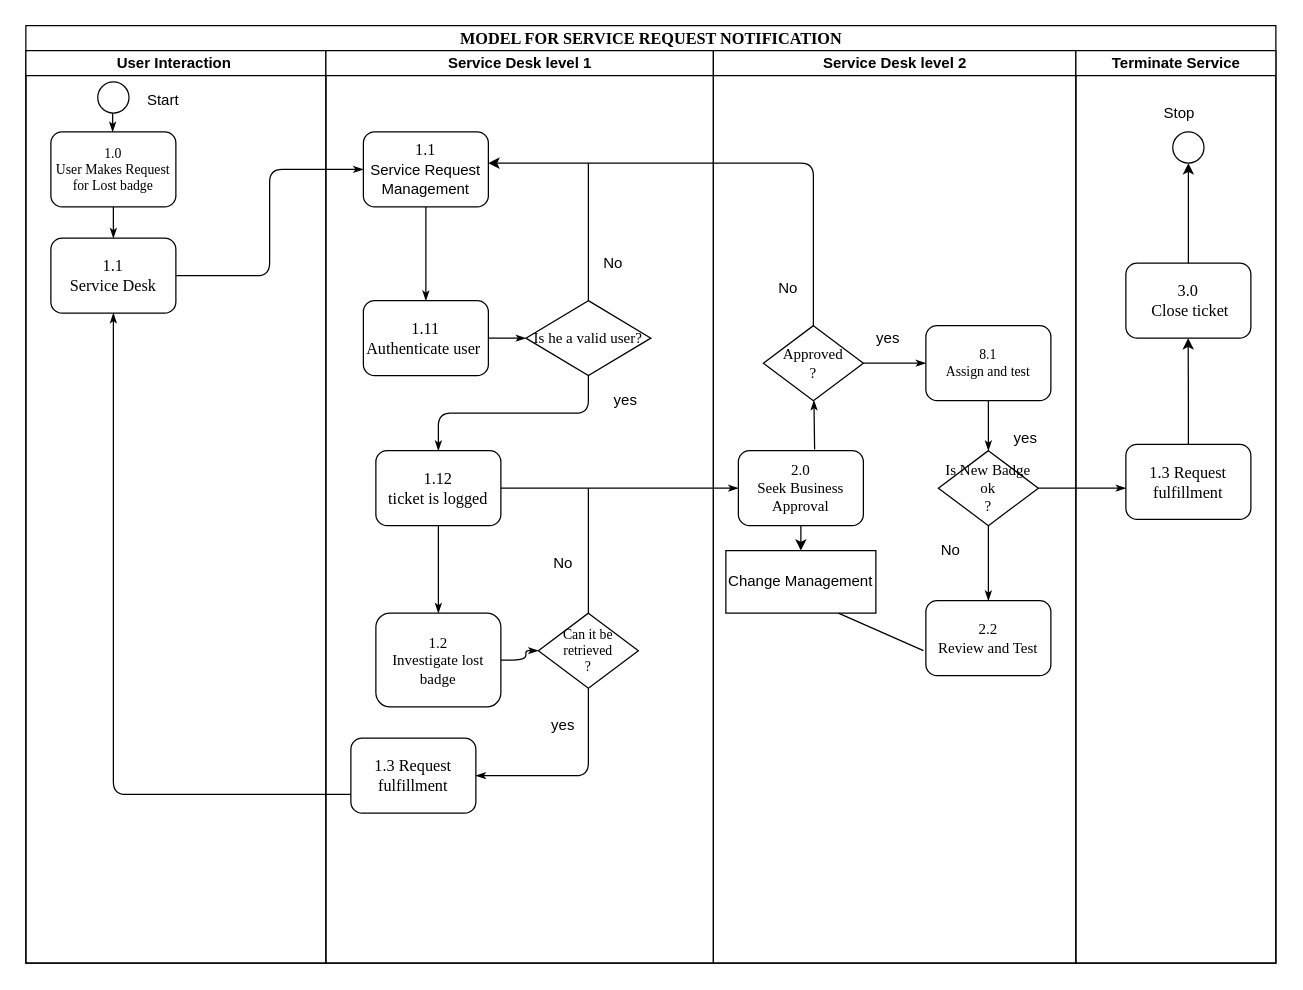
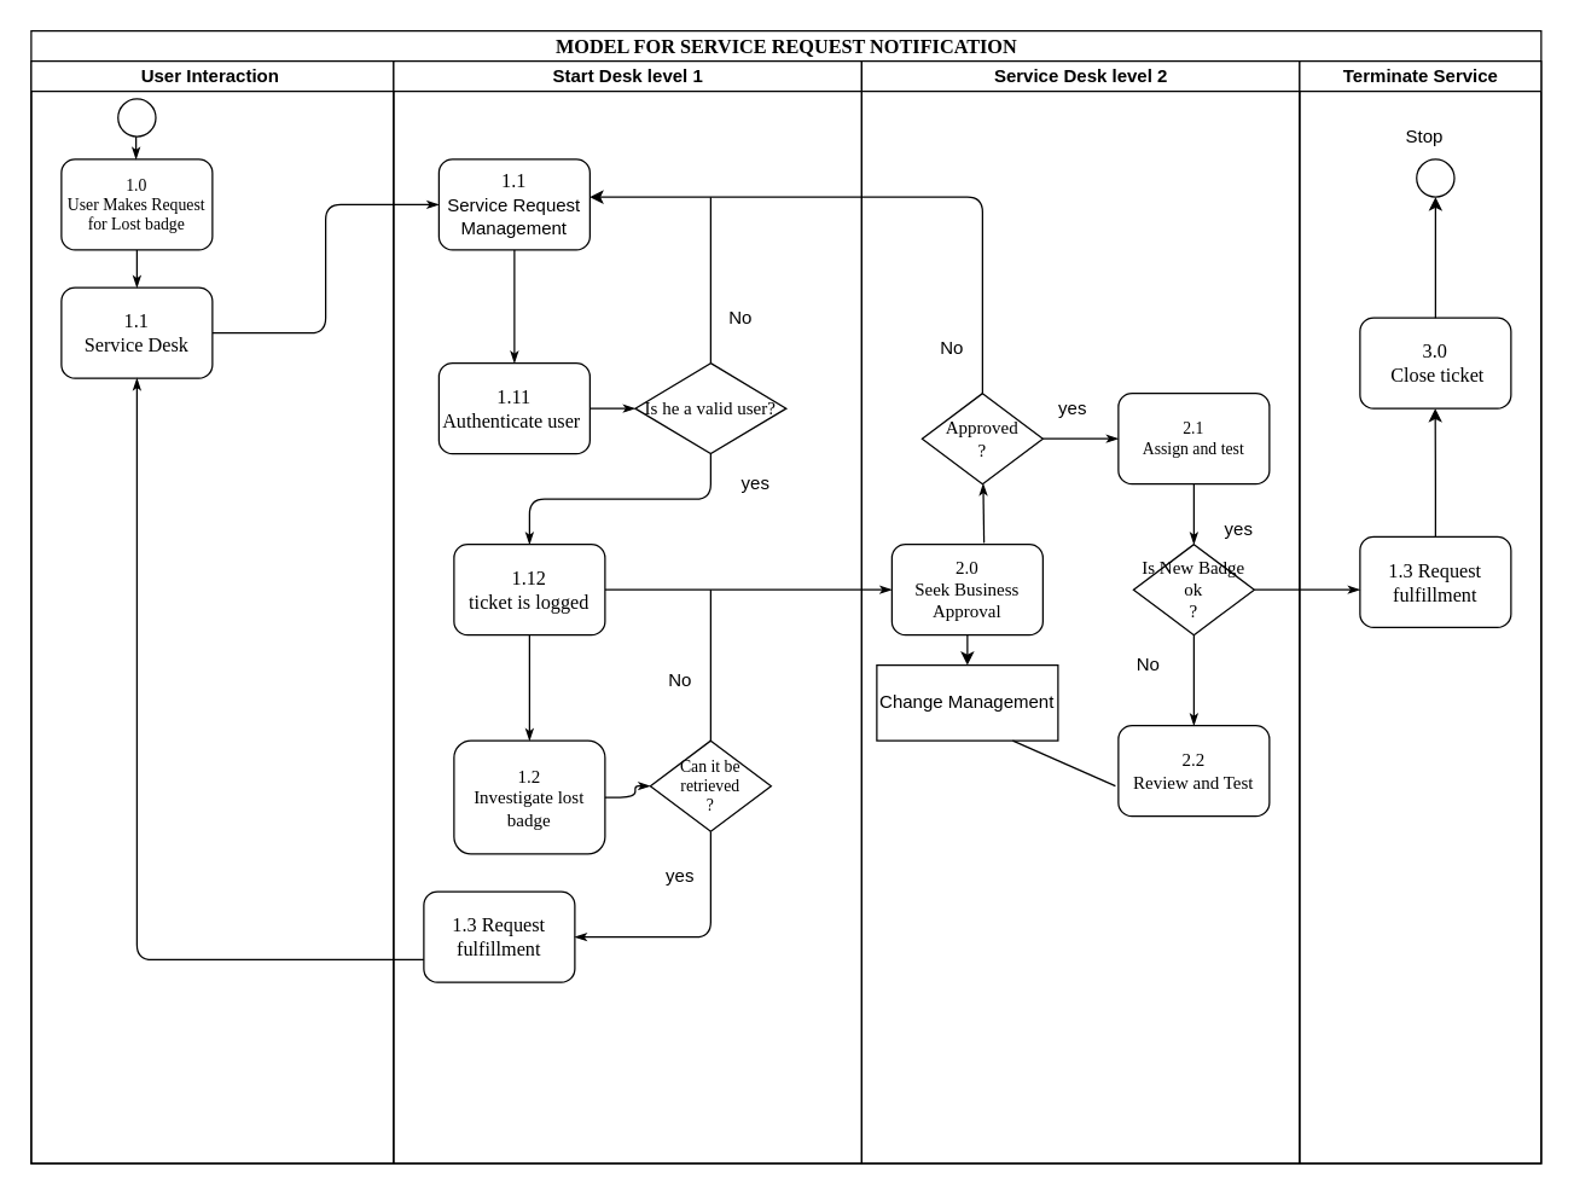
- <mxCell id="12" value="Service Desk level 1" style="swimlane;html=1;startSize=20;" parent="2" vertex="1"><mxGeometry x="240" y="20" width="310" height="730" as="geometry" /></mxCell>
+ <mxCell id="12" value="Start Desk level 1" style="swimlane;html=1;startSize=20;" parent="2" vertex="1"><mxGeometry x="240" y="20" width="310" height="730" as="geometry" /></mxCell>
- <mxCell id="9" value="Start" style="text;html=1;strokeColor=none;fillColor=none;align=center;verticalAlign=middle;whiteSpace=wrap;rounded=0;" vertex="1" parent="6"><mxGeometry x="90" y="30" width="40" height="20" as="geometry" /></mxCell>
- <mxCell id="37" value="&lt;font style=&quot;font-size: 11px&quot;&gt;8.1&lt;br&gt;Assign and test&lt;/font&gt;" style="rounded=1;whiteSpace=wrap;html=1;shadow=0;labelBackgroundColor=none;strokeWidth=1;fontFamily=Verdana;fontSize=8;align=center;" parent="29" vertex="1"><mxGeometry x="170" y="220" width="100" height="60" as="geometry" /></mxCell>
+ <mxCell id="37" value="&lt;font style=&quot;font-size: 11px&quot;&gt;2.1&lt;br&gt;Assign and test&lt;/font&gt;" style="rounded=1;whiteSpace=wrap;html=1;shadow=0;labelBackgroundColor=none;strokeWidth=1;fontFamily=Verdana;fontSize=8;align=center;" parent="29" vertex="1"><mxGeometry x="170" y="220" width="100" height="60" as="geometry" /></mxCell>
